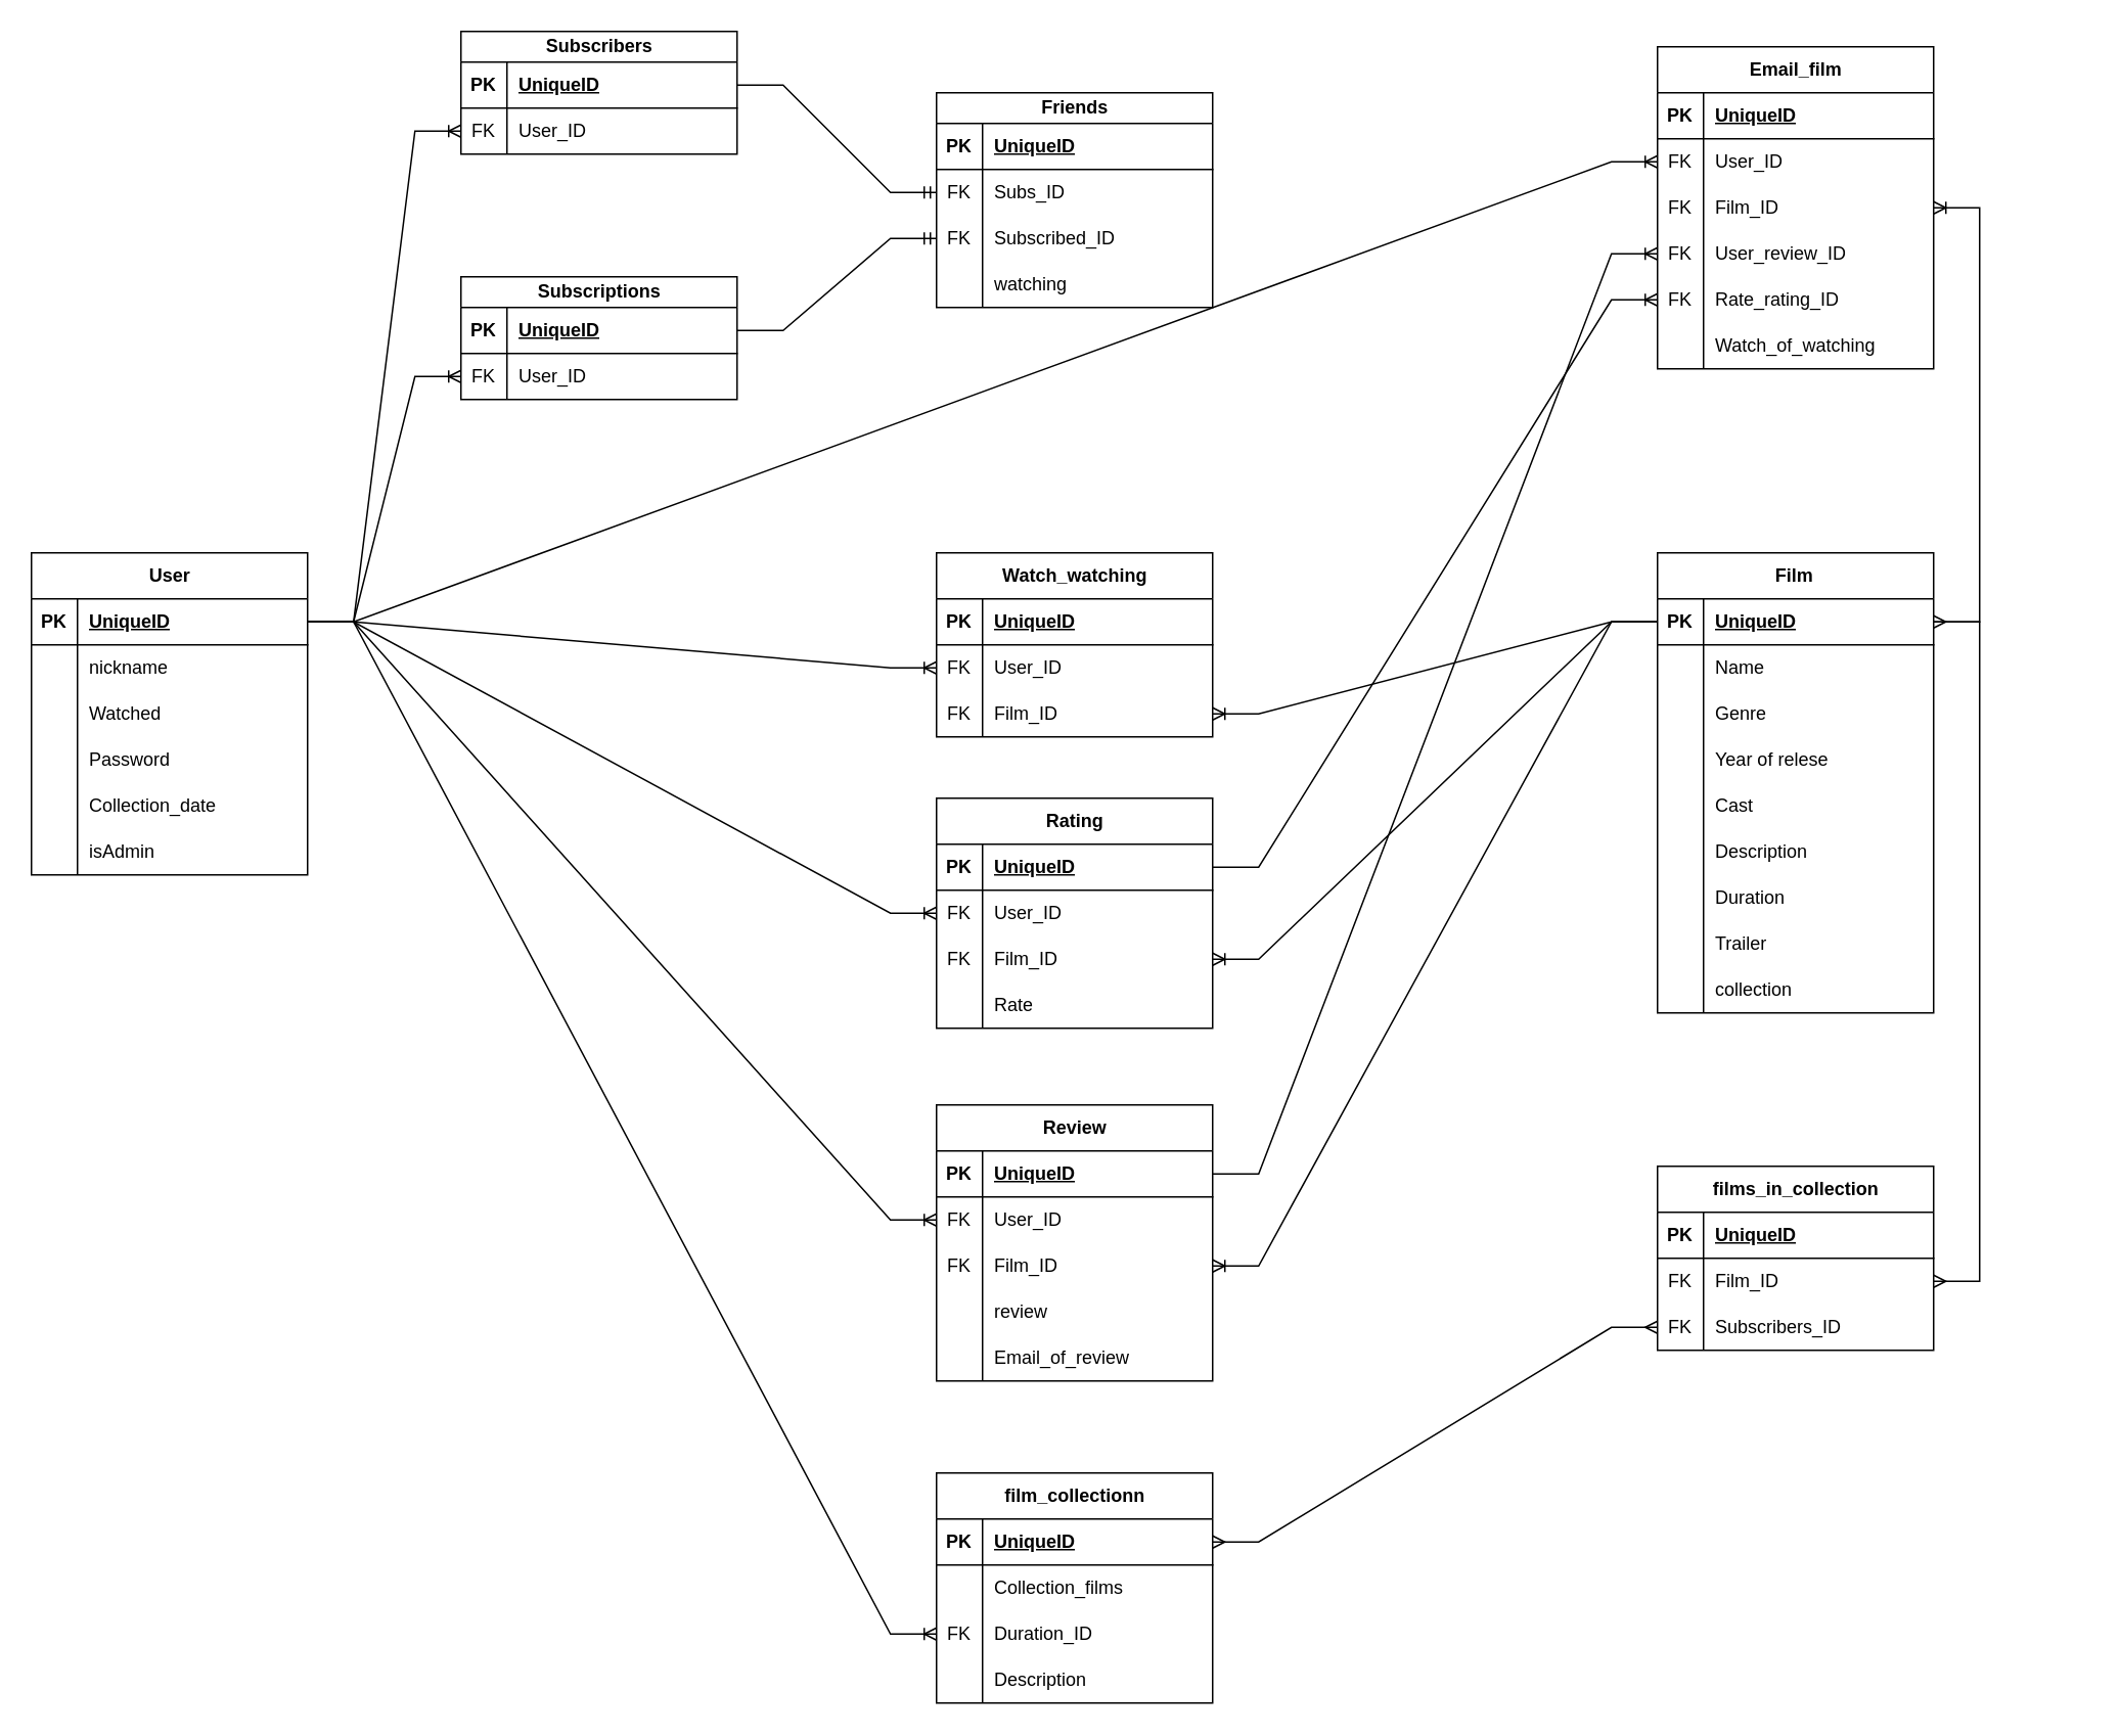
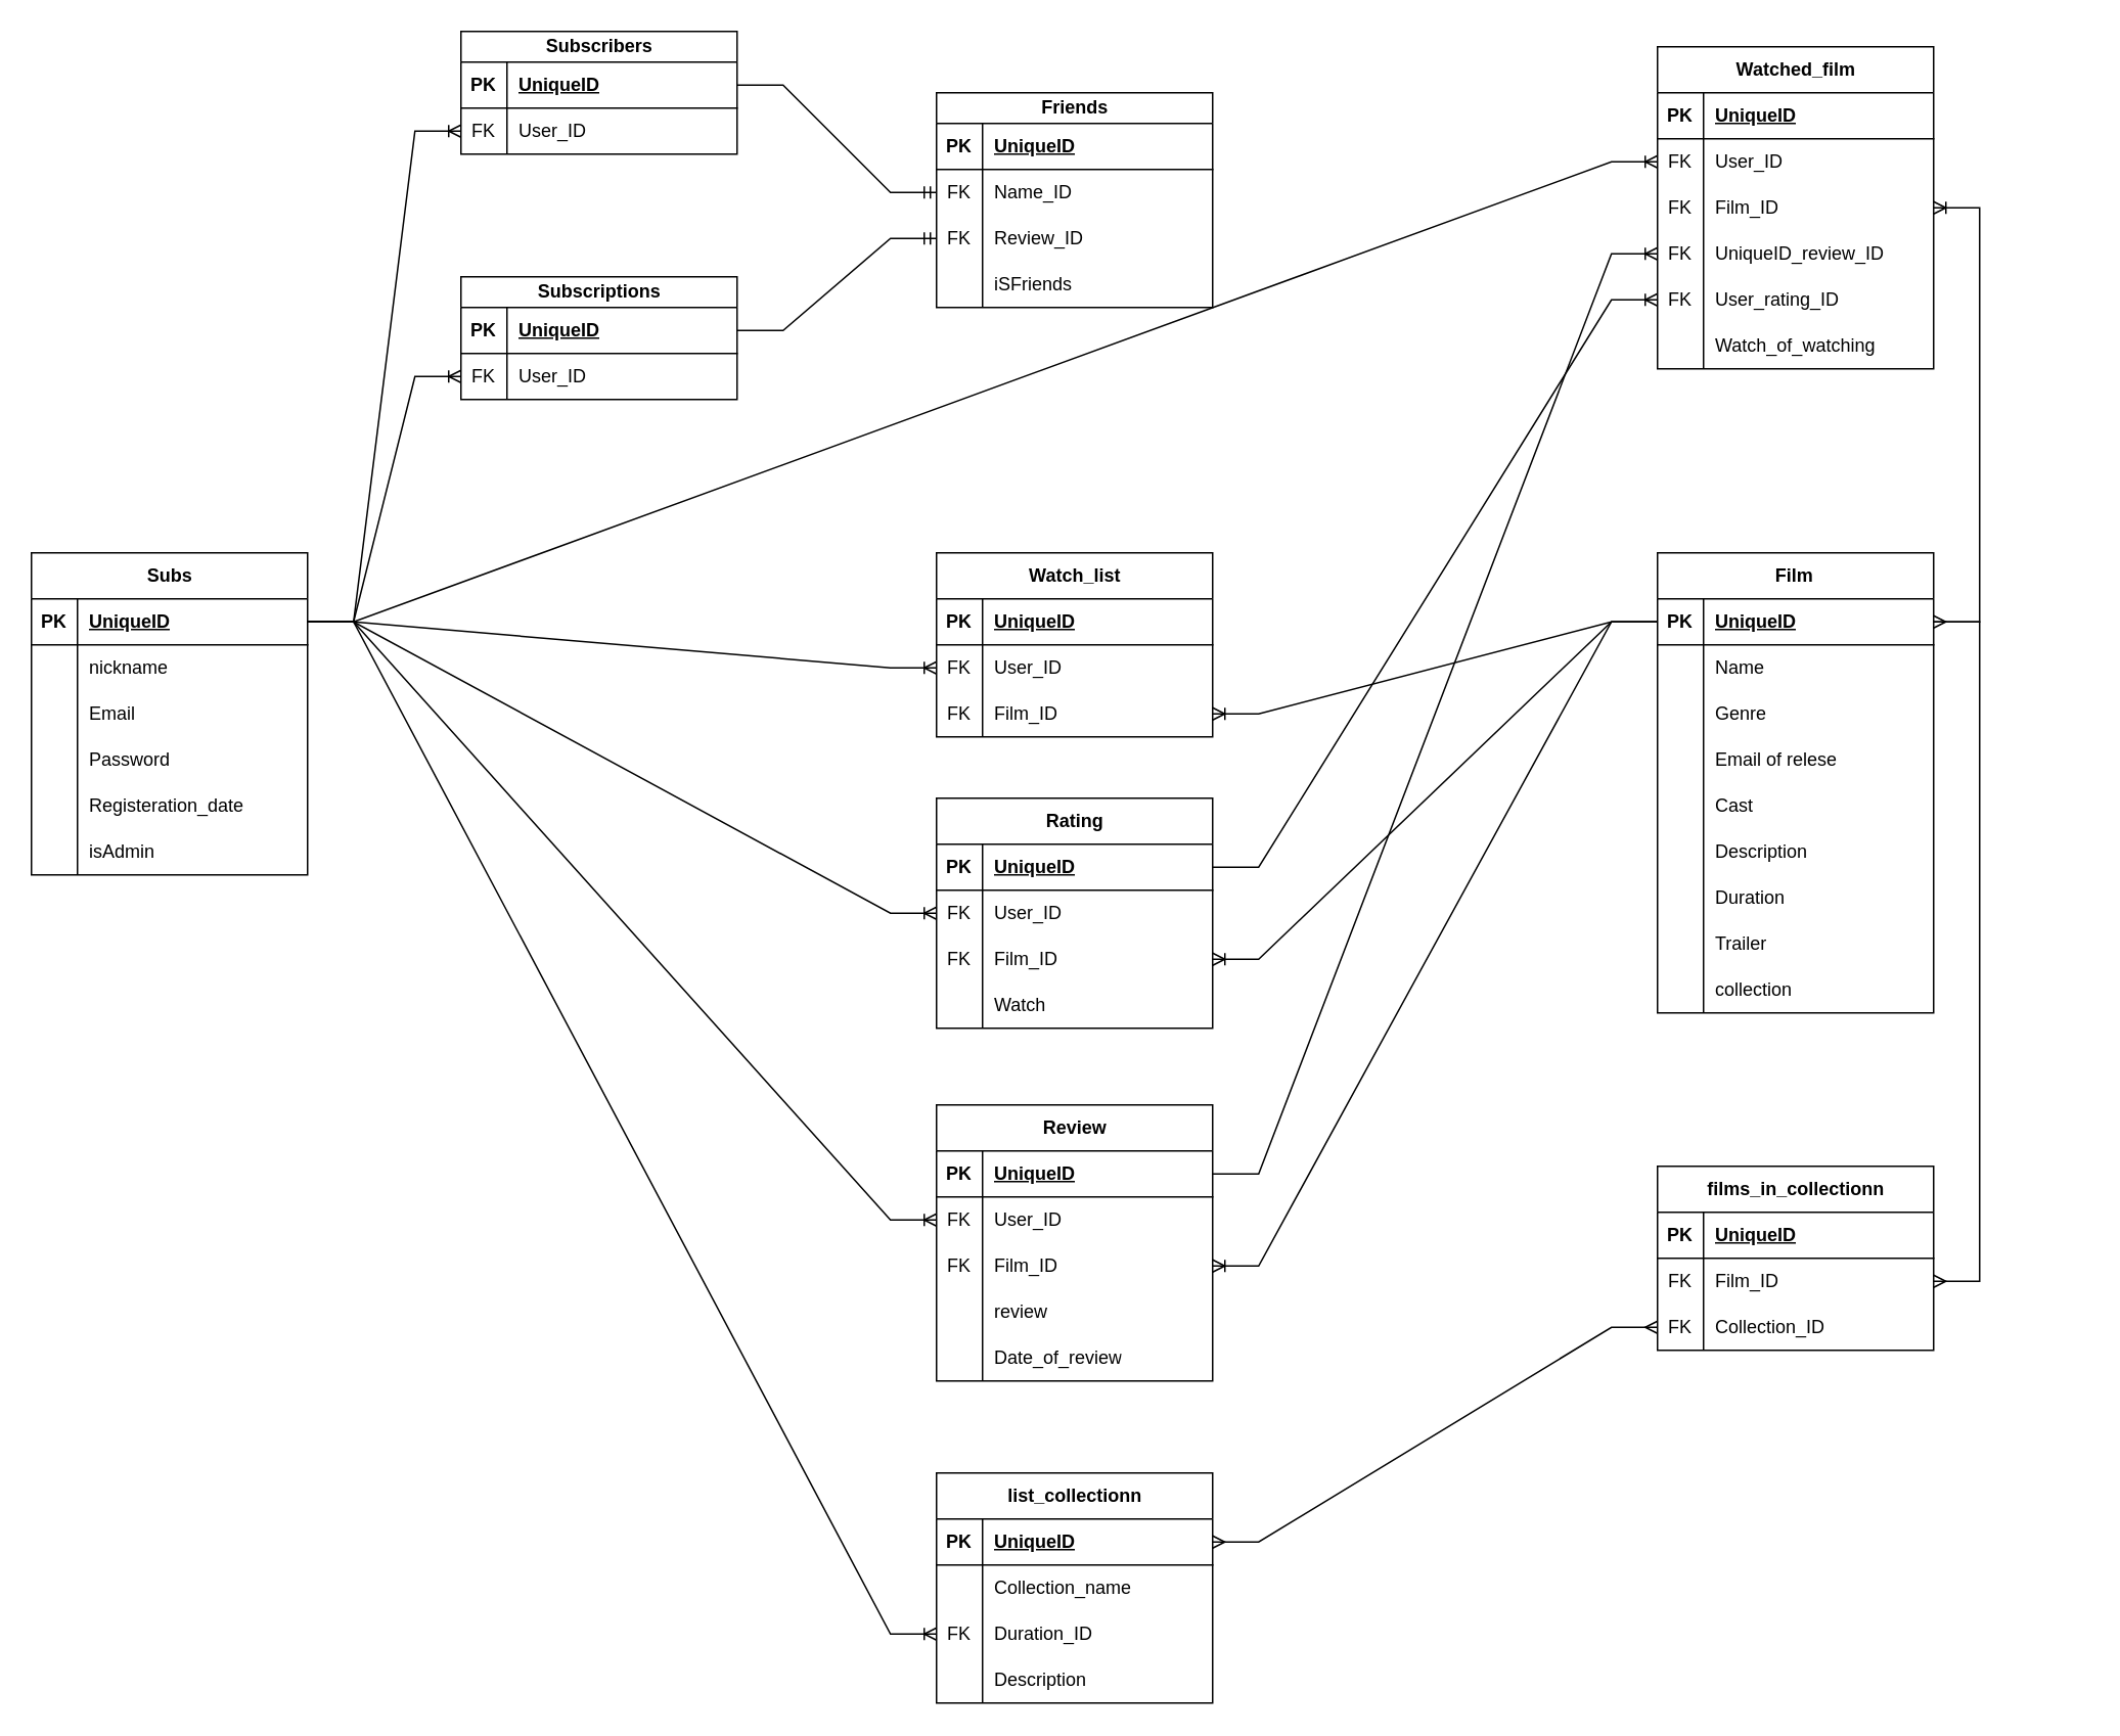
- <mxCell id="21" value="Email_film" style="shape=table;startSize=30;container=1;collapsible=1;childLayout=tableLayout;fixedRows=1;rowLines=0;fontStyle=1;align=center;resizeLast=1;html=1;" parent="1" vertex="1"><mxGeometry x="1080" y="30" width="180" height="210" as="geometry" /></mxCell>
+ <mxCell id="21" value="Watched_film" style="shape=table;startSize=30;container=1;collapsible=1;childLayout=tableLayout;fixedRows=1;rowLines=0;fontStyle=1;align=center;resizeLast=1;html=1;" parent="1" vertex="1"><mxGeometry x="1080" y="30" width="180" height="210" as="geometry" /></mxCell>
- <mxCell id="150" value="Subs_ID" style="shape=partialRectangle;connectable=0;fillColor=none;top=0;left=0;bottom=0;right=0;align=left;spacingLeft=6;overflow=hidden;whiteSpace=wrap;html=1;" parent="148" vertex="1"><mxGeometry x="30" width="150" height="30" as="geometry"><mxRectangle width="150" height="30" as="alternateBounds" /></mxGeometry></mxCell>
+ <mxCell id="150" value="Name_ID" style="shape=partialRectangle;connectable=0;fillColor=none;top=0;left=0;bottom=0;right=0;align=left;spacingLeft=6;overflow=hidden;whiteSpace=wrap;html=1;" parent="148" vertex="1"><mxGeometry x="30" width="150" height="30" as="geometry"><mxRectangle width="150" height="30" as="alternateBounds" /></mxGeometry></mxCell>
- <mxCell id="153" value="Subscribed_ID" style="shape=partialRectangle;connectable=0;fillColor=none;top=0;left=0;bottom=0;right=0;align=left;spacingLeft=6;overflow=hidden;whiteSpace=wrap;html=1;" parent="151" vertex="1"><mxGeometry x="30" width="150" height="30" as="geometry"><mxRectangle width="150" height="30" as="alternateBounds" /></mxGeometry></mxCell>
+ <mxCell id="153" value="Review_ID" style="shape=partialRectangle;connectable=0;fillColor=none;top=0;left=0;bottom=0;right=0;align=left;spacingLeft=6;overflow=hidden;whiteSpace=wrap;html=1;" parent="151" vertex="1"><mxGeometry x="30" width="150" height="30" as="geometry"><mxRectangle width="150" height="30" as="alternateBounds" /></mxGeometry></mxCell>
- <mxCell id="33" value="User_review_ID" style="shape=partialRectangle;connectable=0;fillColor=none;top=0;left=0;bottom=0;right=0;align=left;spacingLeft=6;overflow=hidden;whiteSpace=wrap;html=1;" parent="31" vertex="1"><mxGeometry x="30" width="150" height="30" as="geometry"><mxRectangle width="150" height="30" as="alternateBounds" /></mxGeometry></mxCell>
+ <mxCell id="33" value="UniqueID_review_ID" style="shape=partialRectangle;connectable=0;fillColor=none;top=0;left=0;bottom=0;right=0;align=left;spacingLeft=6;overflow=hidden;whiteSpace=wrap;html=1;" parent="31" vertex="1"><mxGeometry x="30" width="150" height="30" as="geometry"><mxRectangle width="150" height="30" as="alternateBounds" /></mxGeometry></mxCell>
- <mxCell id="156" value="watching" style="shape=partialRectangle;connectable=0;fillColor=none;top=0;left=0;bottom=0;right=0;align=left;spacingLeft=6;overflow=hidden;whiteSpace=wrap;html=1;" parent="154" vertex="1"><mxGeometry x="30" width="150" height="30" as="geometry"><mxRectangle width="150" height="30" as="alternateBounds" /></mxGeometry></mxCell>
+ <mxCell id="156" value="iSFriends" style="shape=partialRectangle;connectable=0;fillColor=none;top=0;left=0;bottom=0;right=0;align=left;spacingLeft=6;overflow=hidden;whiteSpace=wrap;html=1;" parent="154" vertex="1"><mxGeometry x="30" width="150" height="30" as="geometry"><mxRectangle width="150" height="30" as="alternateBounds" /></mxGeometry></mxCell>
- <mxCell id="36" value="Rate_rating_ID" style="shape=partialRectangle;connectable=0;fillColor=none;top=0;left=0;bottom=0;right=0;align=left;spacingLeft=6;overflow=hidden;whiteSpace=wrap;html=1;" parent="34" vertex="1"><mxGeometry x="30" width="150" height="30" as="geometry"><mxRectangle width="150" height="30" as="alternateBounds" /></mxGeometry></mxCell>
+ <mxCell id="36" value="User_rating_ID" style="shape=partialRectangle;connectable=0;fillColor=none;top=0;left=0;bottom=0;right=0;align=left;spacingLeft=6;overflow=hidden;whiteSpace=wrap;html=1;" parent="34" vertex="1"><mxGeometry x="30" width="150" height="30" as="geometry"><mxRectangle width="150" height="30" as="alternateBounds" /></mxGeometry></mxCell>
- <mxCell id="2" value="User" style="shape=table;startSize=30;container=1;collapsible=1;childLayout=tableLayout;fixedRows=1;rowLines=0;fontStyle=1;align=center;resizeLast=1;html=1;" parent="1" vertex="1"><mxGeometry x="20" y="360" width="180" height="210" as="geometry" /></mxCell>
+ <mxCell id="2" value="Subs" style="shape=table;startSize=30;container=1;collapsible=1;childLayout=tableLayout;fixedRows=1;rowLines=0;fontStyle=1;align=center;resizeLast=1;html=1;" parent="1" vertex="1"><mxGeometry x="20" y="360" width="180" height="210" as="geometry" /></mxCell>
- <mxCell id="68" value="Watch_watching" style="shape=table;startSize=30;container=1;collapsible=1;childLayout=tableLayout;fixedRows=1;rowLines=0;fontStyle=1;align=center;resizeLast=1;html=1;" parent="1" vertex="1"><mxGeometry x="610" y="360" width="180" height="120" as="geometry" /></mxCell>
+ <mxCell id="68" value="Watch_list" style="shape=table;startSize=30;container=1;collapsible=1;childLayout=tableLayout;fixedRows=1;rowLines=0;fontStyle=1;align=center;resizeLast=1;html=1;" parent="1" vertex="1"><mxGeometry x="610" y="360" width="180" height="120" as="geometry" /></mxCell>
- <mxCell id="11" value="Watched" style="shape=partialRectangle;connectable=0;fillColor=none;top=0;left=0;bottom=0;right=0;align=left;spacingLeft=6;overflow=hidden;whiteSpace=wrap;html=1;" parent="9" vertex="1"><mxGeometry x="30" width="150" height="30" as="geometry"><mxRectangle width="150" height="30" as="alternateBounds" /></mxGeometry></mxCell>
+ <mxCell id="11" value="Email" style="shape=partialRectangle;connectable=0;fillColor=none;top=0;left=0;bottom=0;right=0;align=left;spacingLeft=6;overflow=hidden;whiteSpace=wrap;html=1;" parent="9" vertex="1"><mxGeometry x="30" width="150" height="30" as="geometry"><mxRectangle width="150" height="30" as="alternateBounds" /></mxGeometry></mxCell>
- <mxCell id="52" value="Year of relese" style="shape=partialRectangle;connectable=0;fillColor=none;top=0;left=0;bottom=0;right=0;align=left;spacingLeft=6;overflow=hidden;whiteSpace=wrap;html=1;" parent="50" vertex="1"><mxGeometry x="30" width="150" height="30" as="geometry"><mxRectangle width="150" height="30" as="alternateBounds" /></mxGeometry></mxCell>
+ <mxCell id="52" value="Email of relese" style="shape=partialRectangle;connectable=0;fillColor=none;top=0;left=0;bottom=0;right=0;align=left;spacingLeft=6;overflow=hidden;whiteSpace=wrap;html=1;" parent="50" vertex="1"><mxGeometry x="30" width="150" height="30" as="geometry"><mxRectangle width="150" height="30" as="alternateBounds" /></mxGeometry></mxCell>
- <mxCell id="17" value="Collection_date" style="shape=partialRectangle;connectable=0;fillColor=none;top=0;left=0;bottom=0;right=0;align=left;spacingLeft=6;overflow=hidden;whiteSpace=wrap;html=1;" parent="15" vertex="1"><mxGeometry x="30" width="150" height="30" as="geometry"><mxRectangle width="150" height="30" as="alternateBounds" /></mxGeometry></mxCell>
+ <mxCell id="17" value="Registeration_date" style="shape=partialRectangle;connectable=0;fillColor=none;top=0;left=0;bottom=0;right=0;align=left;spacingLeft=6;overflow=hidden;whiteSpace=wrap;html=1;" parent="15" vertex="1"><mxGeometry x="30" width="150" height="30" as="geometry"><mxRectangle width="150" height="30" as="alternateBounds" /></mxGeometry></mxCell>
- <mxCell id="120" value="Rate" style="shape=partialRectangle;connectable=0;fillColor=none;top=0;left=0;bottom=0;right=0;align=left;spacingLeft=6;overflow=hidden;whiteSpace=wrap;html=1;" parent="118" vertex="1"><mxGeometry x="30" width="150" height="30" as="geometry"><mxRectangle width="150" height="30" as="alternateBounds" /></mxGeometry></mxCell>
+ <mxCell id="120" value="Watch" style="shape=partialRectangle;connectable=0;fillColor=none;top=0;left=0;bottom=0;right=0;align=left;spacingLeft=6;overflow=hidden;whiteSpace=wrap;html=1;" parent="118" vertex="1"><mxGeometry x="30" width="150" height="30" as="geometry"><mxRectangle width="150" height="30" as="alternateBounds" /></mxGeometry></mxCell>
- <mxCell id="98" value="films_in_collection" style="shape=table;startSize=30;container=1;collapsible=1;childLayout=tableLayout;fixedRows=1;rowLines=0;fontStyle=1;align=center;resizeLast=1;html=1;" parent="1" vertex="1"><mxGeometry x="1080" y="760" width="180" height="120" as="geometry" /></mxCell>
+ <mxCell id="98" value="films_in_collectionn" style="shape=table;startSize=30;container=1;collapsible=1;childLayout=tableLayout;fixedRows=1;rowLines=0;fontStyle=1;align=center;resizeLast=1;html=1;" parent="1" vertex="1"><mxGeometry x="1080" y="760" width="180" height="120" as="geometry" /></mxCell>
- <mxCell id="107" value="Subscribers_ID" style="shape=partialRectangle;connectable=0;fillColor=none;top=0;left=0;bottom=0;right=0;align=left;spacingLeft=6;overflow=hidden;whiteSpace=wrap;html=1;" parent="105" vertex="1"><mxGeometry x="30" width="150" height="30" as="geometry"><mxRectangle width="150" height="30" as="alternateBounds" /></mxGeometry></mxCell>
+ <mxCell id="107" value="Collection_ID" style="shape=partialRectangle;connectable=0;fillColor=none;top=0;left=0;bottom=0;right=0;align=left;spacingLeft=6;overflow=hidden;whiteSpace=wrap;html=1;" parent="105" vertex="1"><mxGeometry x="30" width="150" height="30" as="geometry"><mxRectangle width="150" height="30" as="alternateBounds" /></mxGeometry></mxCell>
- <mxCell id="136" value="Email_of_review" style="shape=partialRectangle;connectable=0;fillColor=none;top=0;left=0;bottom=0;right=0;align=left;spacingLeft=6;overflow=hidden;whiteSpace=wrap;html=1;" parent="134" vertex="1"><mxGeometry x="30" width="150" height="30" as="geometry"><mxRectangle width="150" height="30" as="alternateBounds" /></mxGeometry></mxCell>
+ <mxCell id="136" value="Date_of_review" style="shape=partialRectangle;connectable=0;fillColor=none;top=0;left=0;bottom=0;right=0;align=left;spacingLeft=6;overflow=hidden;whiteSpace=wrap;html=1;" parent="134" vertex="1"><mxGeometry x="30" width="150" height="30" as="geometry"><mxRectangle width="150" height="30" as="alternateBounds" /></mxGeometry></mxCell>
- <mxCell id="85" value="film_collectionn" style="shape=table;startSize=30;container=1;collapsible=1;childLayout=tableLayout;fixedRows=1;rowLines=0;fontStyle=1;align=center;resizeLast=1;html=1;" parent="1" vertex="1"><mxGeometry x="610" y="960" width="180" height="150" as="geometry" /></mxCell>
+ <mxCell id="85" value="list_collectionn" style="shape=table;startSize=30;container=1;collapsible=1;childLayout=tableLayout;fixedRows=1;rowLines=0;fontStyle=1;align=center;resizeLast=1;html=1;" parent="1" vertex="1"><mxGeometry x="610" y="960" width="180" height="150" as="geometry" /></mxCell>
- <mxCell id="91" value="Collection_films" style="shape=partialRectangle;connectable=0;fillColor=none;top=0;left=0;bottom=0;right=0;align=left;spacingLeft=6;overflow=hidden;whiteSpace=wrap;html=1;" parent="89" vertex="1"><mxGeometry x="30" width="150" height="30" as="geometry"><mxRectangle width="150" height="30" as="alternateBounds" /></mxGeometry></mxCell>
+ <mxCell id="91" value="Collection_name" style="shape=partialRectangle;connectable=0;fillColor=none;top=0;left=0;bottom=0;right=0;align=left;spacingLeft=6;overflow=hidden;whiteSpace=wrap;html=1;" parent="89" vertex="1"><mxGeometry x="30" width="150" height="30" as="geometry"><mxRectangle width="150" height="30" as="alternateBounds" /></mxGeometry></mxCell>
